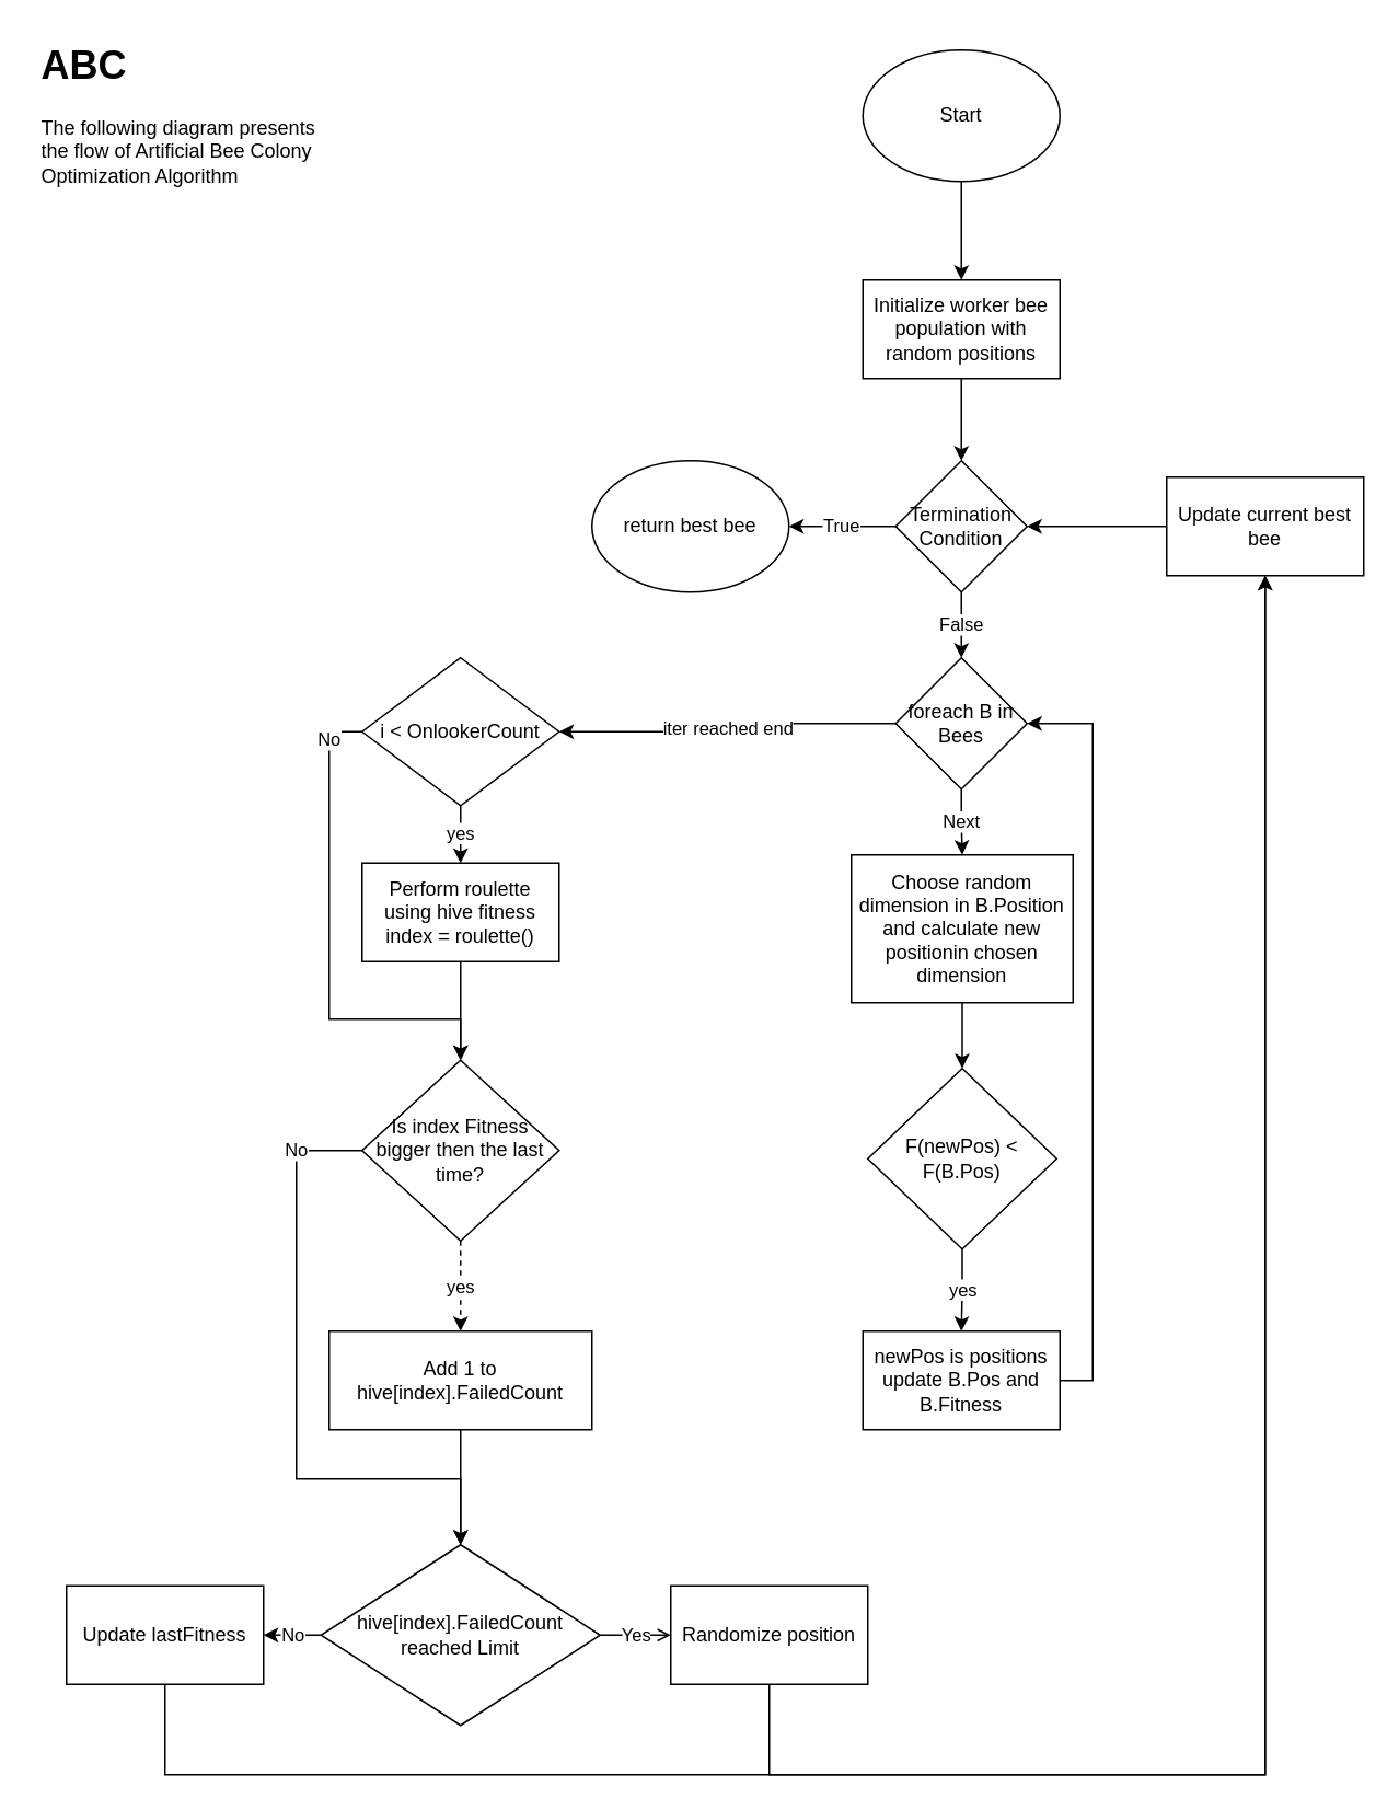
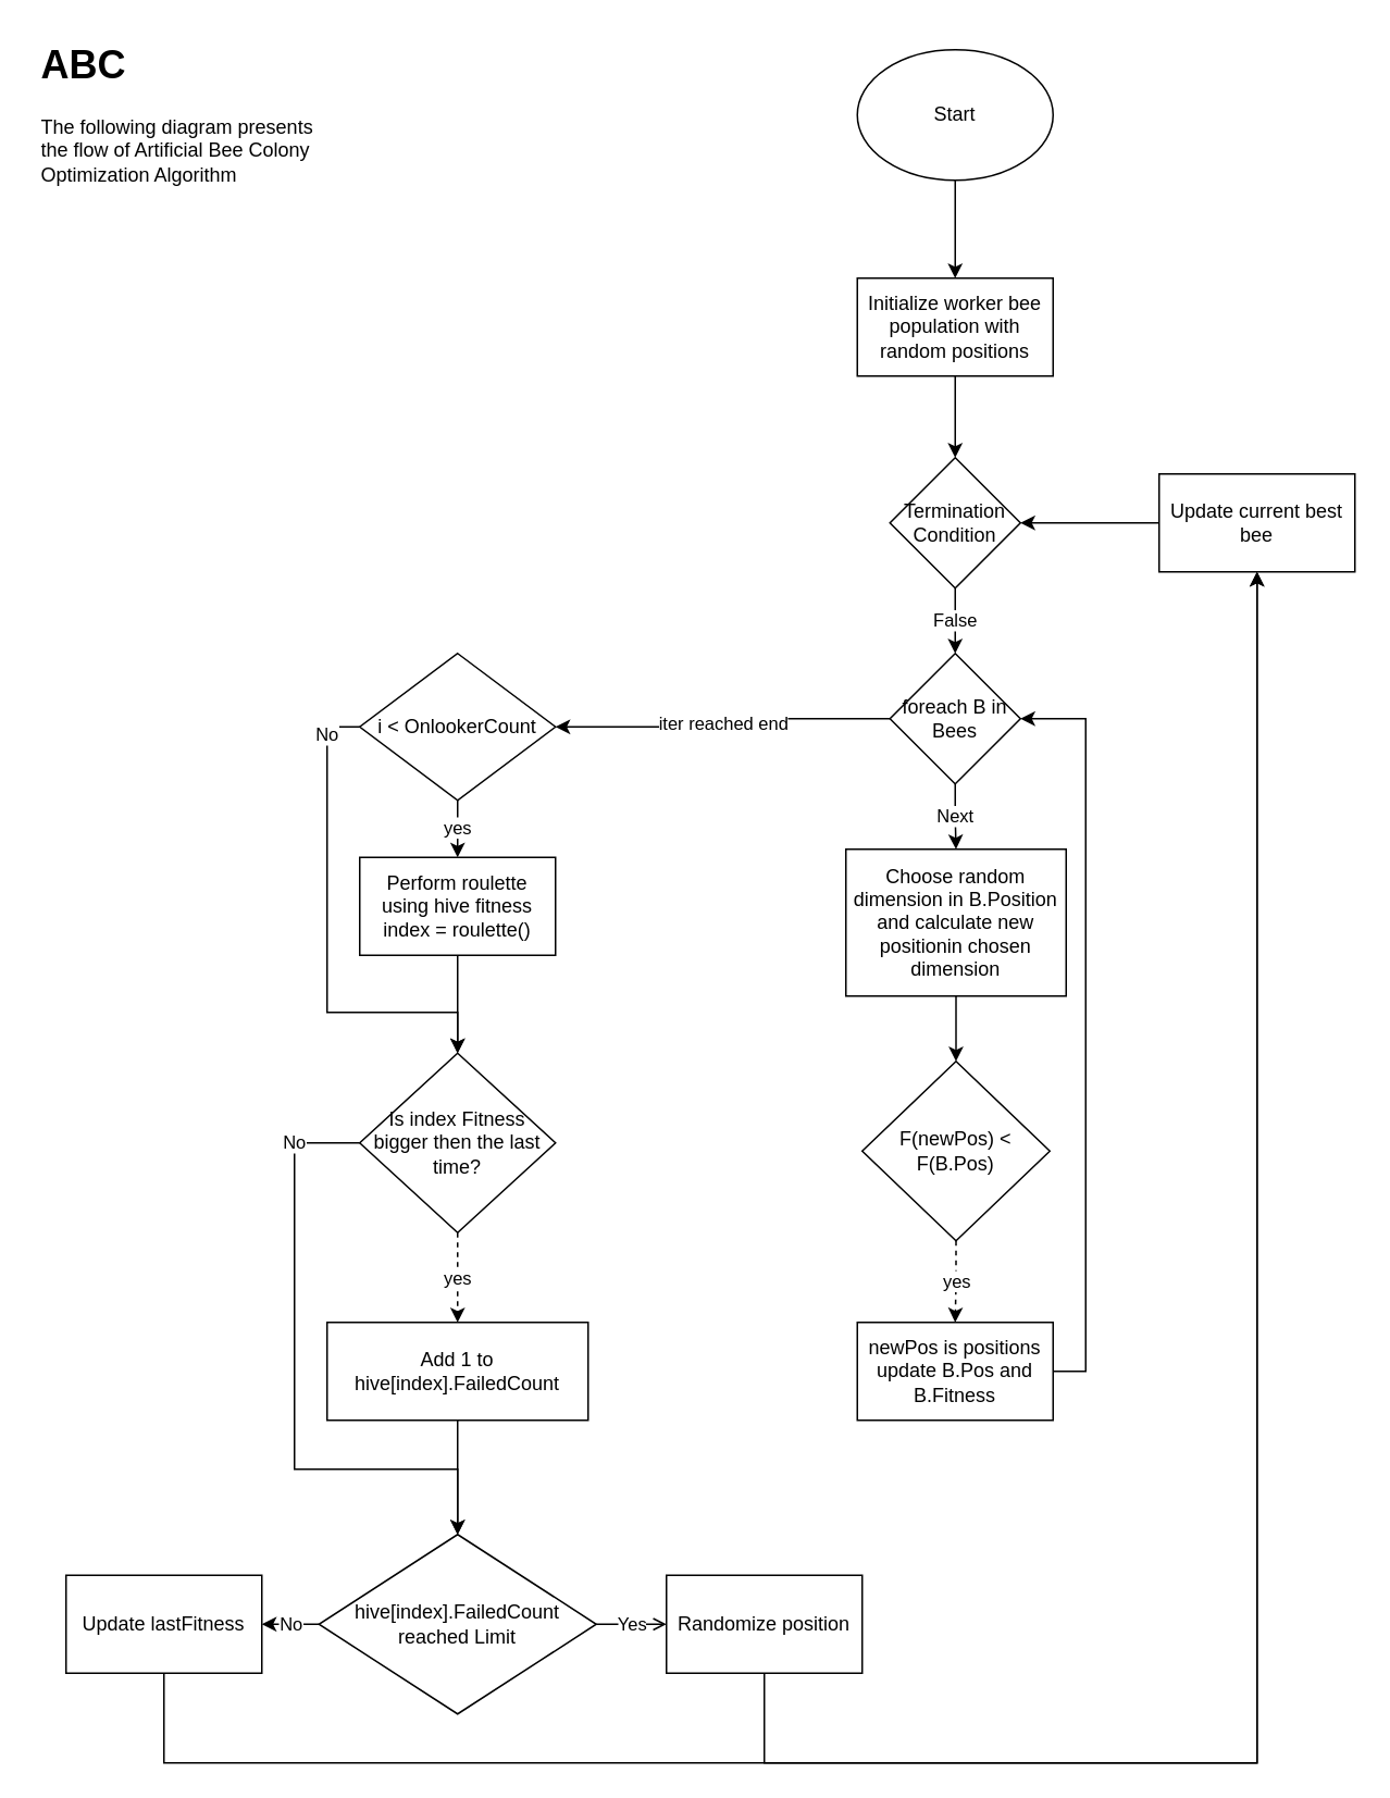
- <mxCell id="22" value="return best bee" style="ellipse;whiteSpace=wrap;html=1;" vertex="1" parent="1"><mxGeometry x="360" y="280" width="120" height="80" as="geometry" /></mxCell>
- <mxCell id="8" value="True" style="edgeStyle=orthogonalEdgeStyle;rounded=0;orthogonalLoop=1;jettySize=auto;html=1;" edge="1" parent="1" source="9" target="22"><mxGeometry relative="1" as="geometry" /></mxCell>
- <mxCell id="18" value="yes" style="edgeStyle=orthogonalEdgeStyle;rounded=0;orthogonalLoop=1;jettySize=auto;html=1;" edge="1" parent="1" source="19" target="21"><mxGeometry relative="1" as="geometry" /></mxCell>
+ <mxCell id="18" value="yes" style="edgeStyle=orthogonalEdgeStyle;rounded=0;orthogonalLoop=1;jettySize=auto;html=1;dashed=1;" edge="1" parent="1" source="19" target="21"><mxGeometry relative="1" as="geometry" /></mxCell>
